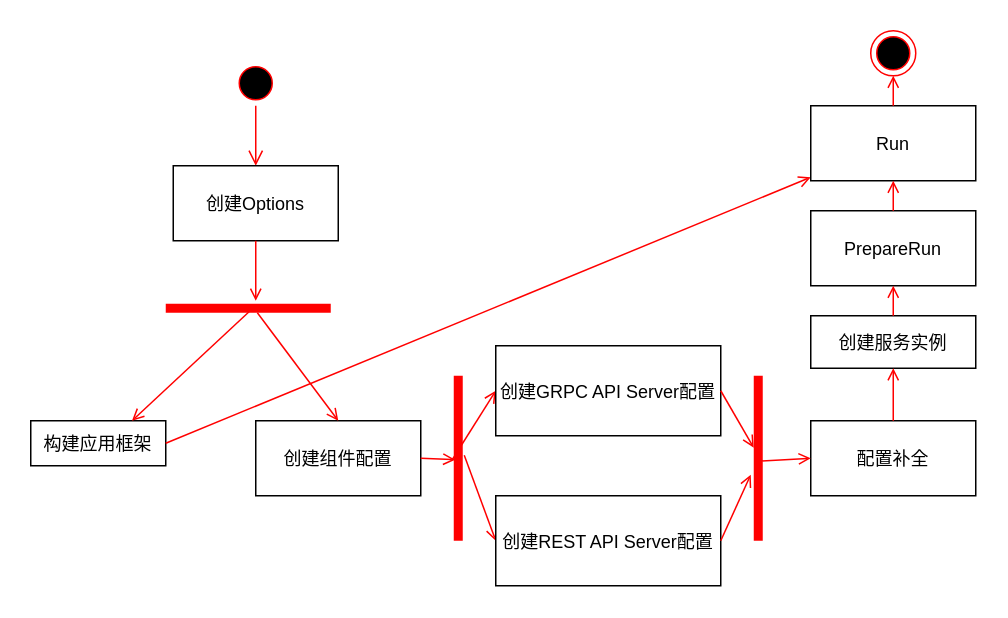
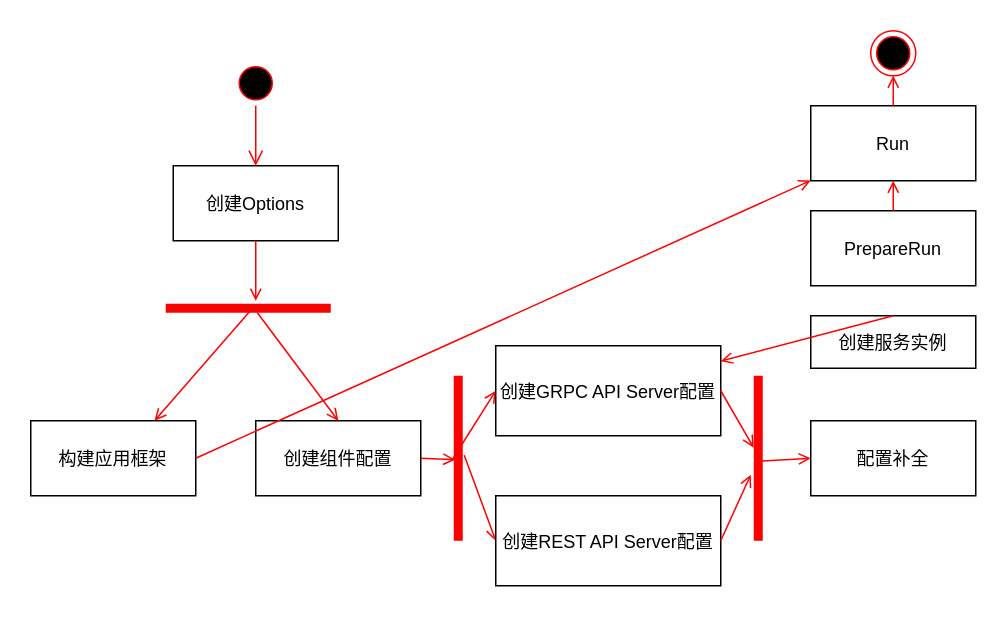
- <mxCell id="29" value="" style="endArrow=open;strokeColor=#FF0000;endFill=1;rounded=0;exitX=0.5;exitY=0;exitDx=0;exitDy=0;entryX=0.5;entryY=1;entryDx=0;entryDy=0;" edge="1" parent="1" source="22" target="23"><mxGeometry relative="1" as="geometry"><mxPoint x="160" y="335" as="sourcePoint" /><mxPoint x="200" y="335" as="targetPoint" /></mxGeometry></mxCell>
+ <mxCell id="29" value="" style="endArrow=open;strokeColor=#FF0000;endFill=1;rounded=0;exitX=0.5;exitY=0;exitDx=0;exitDy=0;" edge="1" parent="1" source="22" target="17"><mxGeometry relative="1" as="geometry"><mxPoint x="160" y="335" as="sourcePoint" /><mxPoint x="200" y="335" as="targetPoint" /></mxGeometry></mxCell>
- <mxCell id="27" value="" style="endArrow=open;strokeColor=#FF0000;endFill=1;rounded=0;exitX=0.5;exitY=0;exitDx=0;exitDy=0;entryX=0.5;entryY=1;entryDx=0;entryDy=0;" edge="1" parent="1" source="21" target="22"><mxGeometry relative="1" as="geometry"><mxPoint x="150" y="325" as="sourcePoint" /><mxPoint x="190" y="325" as="targetPoint" /></mxGeometry></mxCell>
- <mxCell id="5" value="构建应用框架" style="" parent="1" vertex="1"><mxGeometry x="20" y="280" width="90" height="30" as="geometry" /></mxCell>
+ <mxCell id="5" value="构建应用框架" style="" parent="1" vertex="1"><mxGeometry x="20" y="280" width="110" height="50" as="geometry" /></mxCell>
